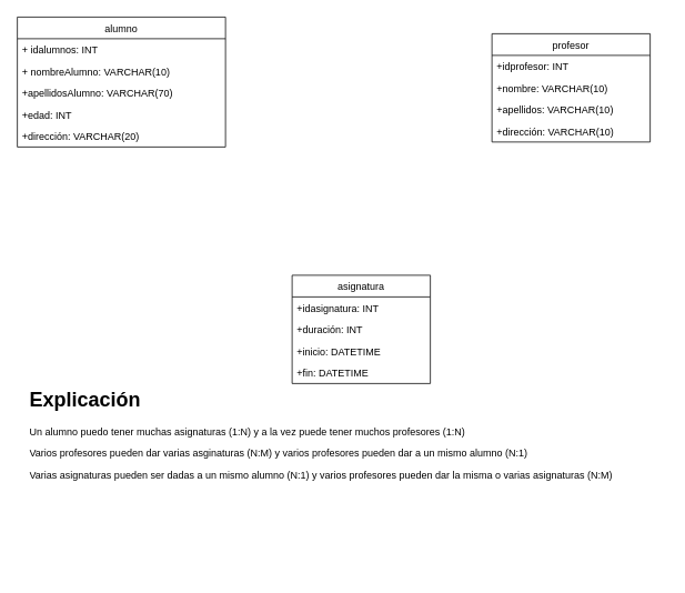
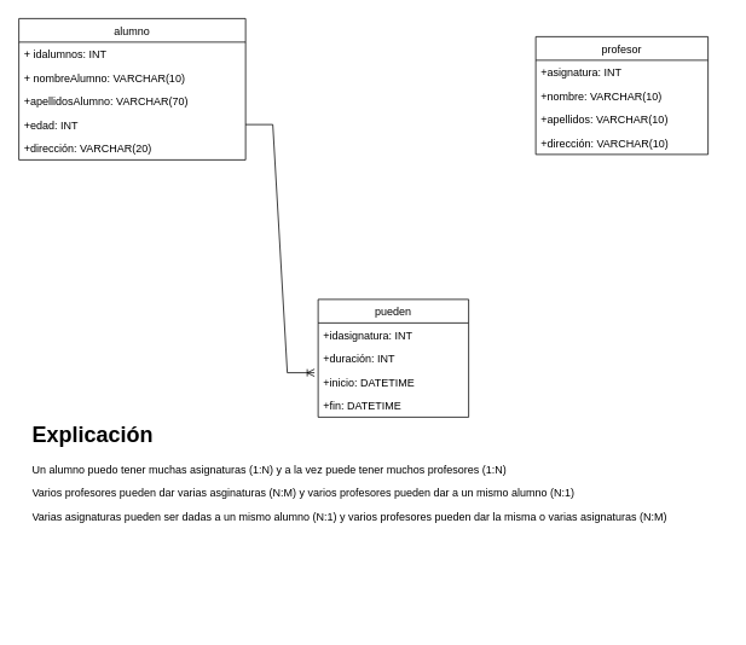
- <mxCell id="8" value="+idprofesor: INT" style="text;strokeColor=none;fillColor=none;align=left;verticalAlign=top;spacingLeft=4;spacingRight=4;overflow=hidden;rotatable=0;points=[[0,0.5],[1,0.5]];portConstraint=eastwest;" vertex="1" parent="7"><mxGeometry y="26" width="190" height="26" as="geometry" /></mxCell>
+ <mxCell id="8" value="+asignatura: INT" style="text;strokeColor=none;fillColor=none;align=left;verticalAlign=top;spacingLeft=4;spacingRight=4;overflow=hidden;rotatable=0;points=[[0,0.5],[1,0.5]];portConstraint=eastwest;" vertex="1" parent="7"><mxGeometry y="26" width="190" height="26" as="geometry" /></mxCell>
+ <mxCell id="18" value="" style="edgeStyle=entityRelationEdgeStyle;fontSize=12;html=1;endArrow=ERoneToMany;rounded=0;entryX=-0.024;entryY=0.115;entryDx=0;entryDy=0;entryPerimeter=0;exitX=1;exitY=0.5;exitDx=0;exitDy=0;" edge="1" parent="1" source="16" target="5"><mxGeometry width="100" height="100" relative="1" as="geometry"><mxPoint x="303" y="90" as="sourcePoint" /><mxPoint x="330" y="450" as="targetPoint" /></mxGeometry></mxCell>
- <mxCell id="2" value="asignatura" style="swimlane;fontStyle=0;childLayout=stackLayout;horizontal=1;startSize=26;fillColor=none;horizontalStack=0;resizeParent=1;resizeParentMax=0;resizeLast=0;collapsible=1;marginBottom=0;" vertex="1" parent="1"><mxGeometry x="350" y="330" width="166" height="130" as="geometry" /></mxCell>
+ <mxCell id="2" value="pueden" style="swimlane;fontStyle=0;childLayout=stackLayout;horizontal=1;startSize=26;fillColor=none;horizontalStack=0;resizeParent=1;resizeParentMax=0;resizeLast=0;collapsible=1;marginBottom=0;" vertex="1" parent="1"><mxGeometry x="350" y="330" width="166" height="130" as="geometry" /></mxCell>
